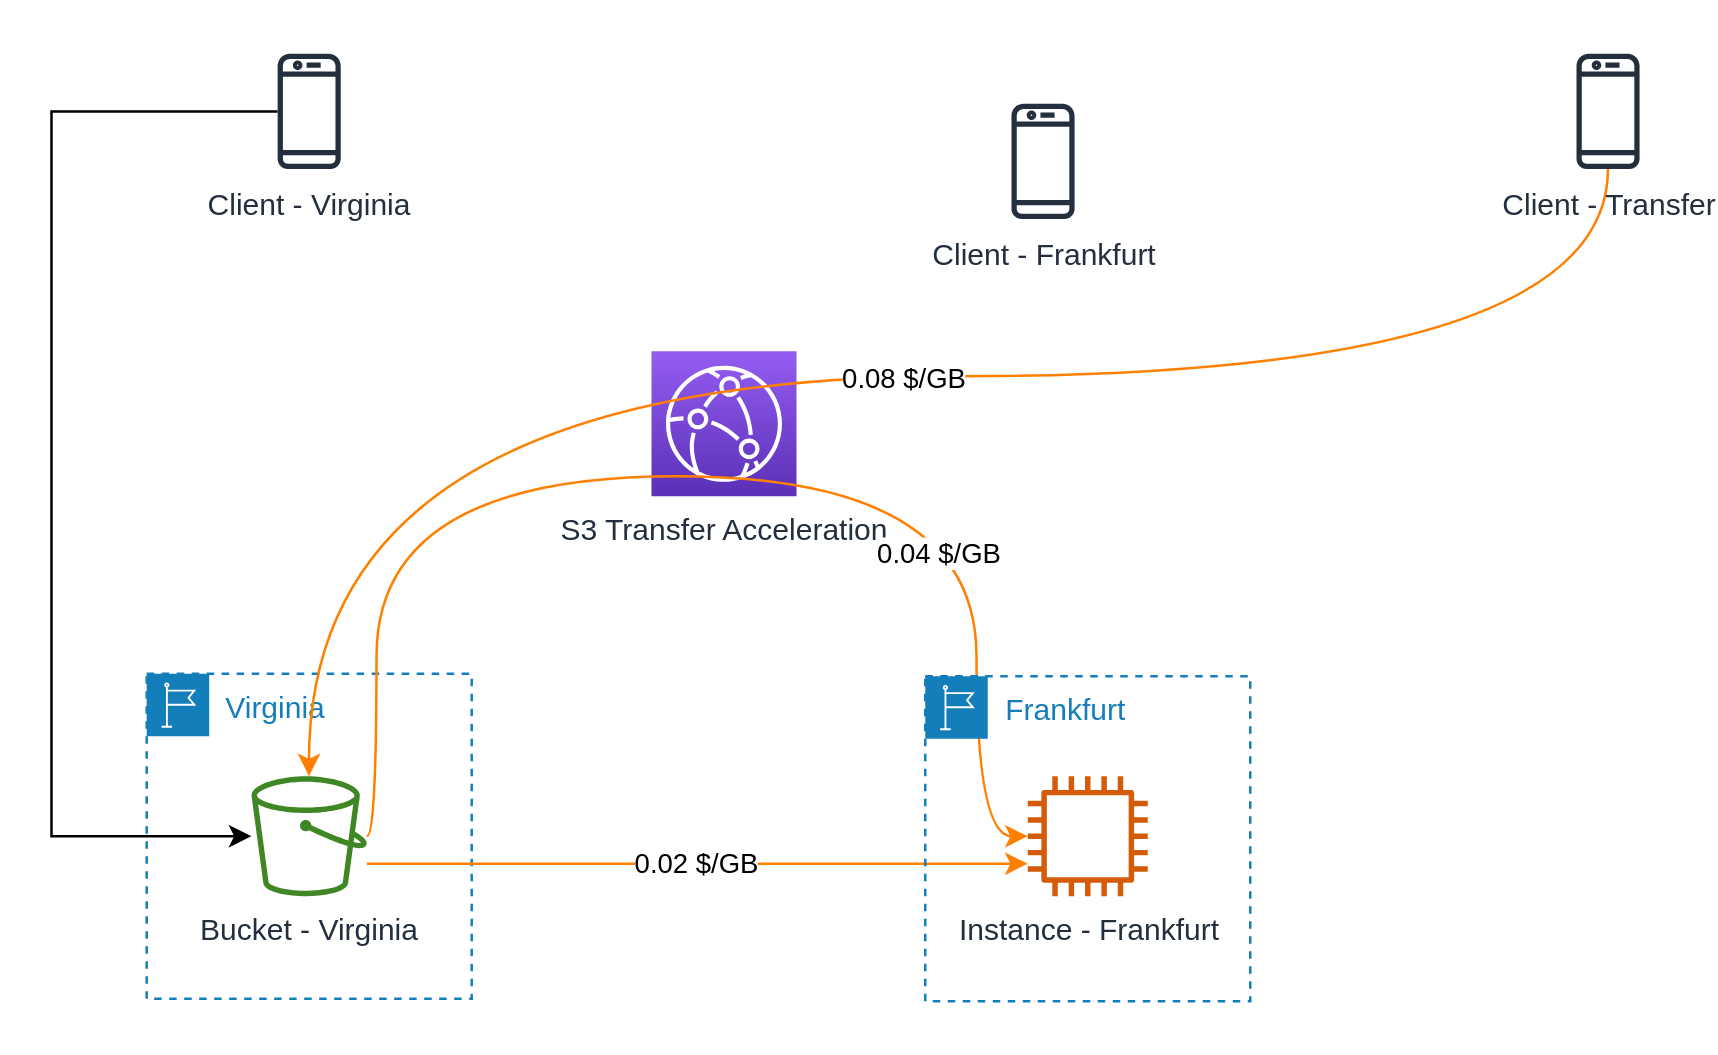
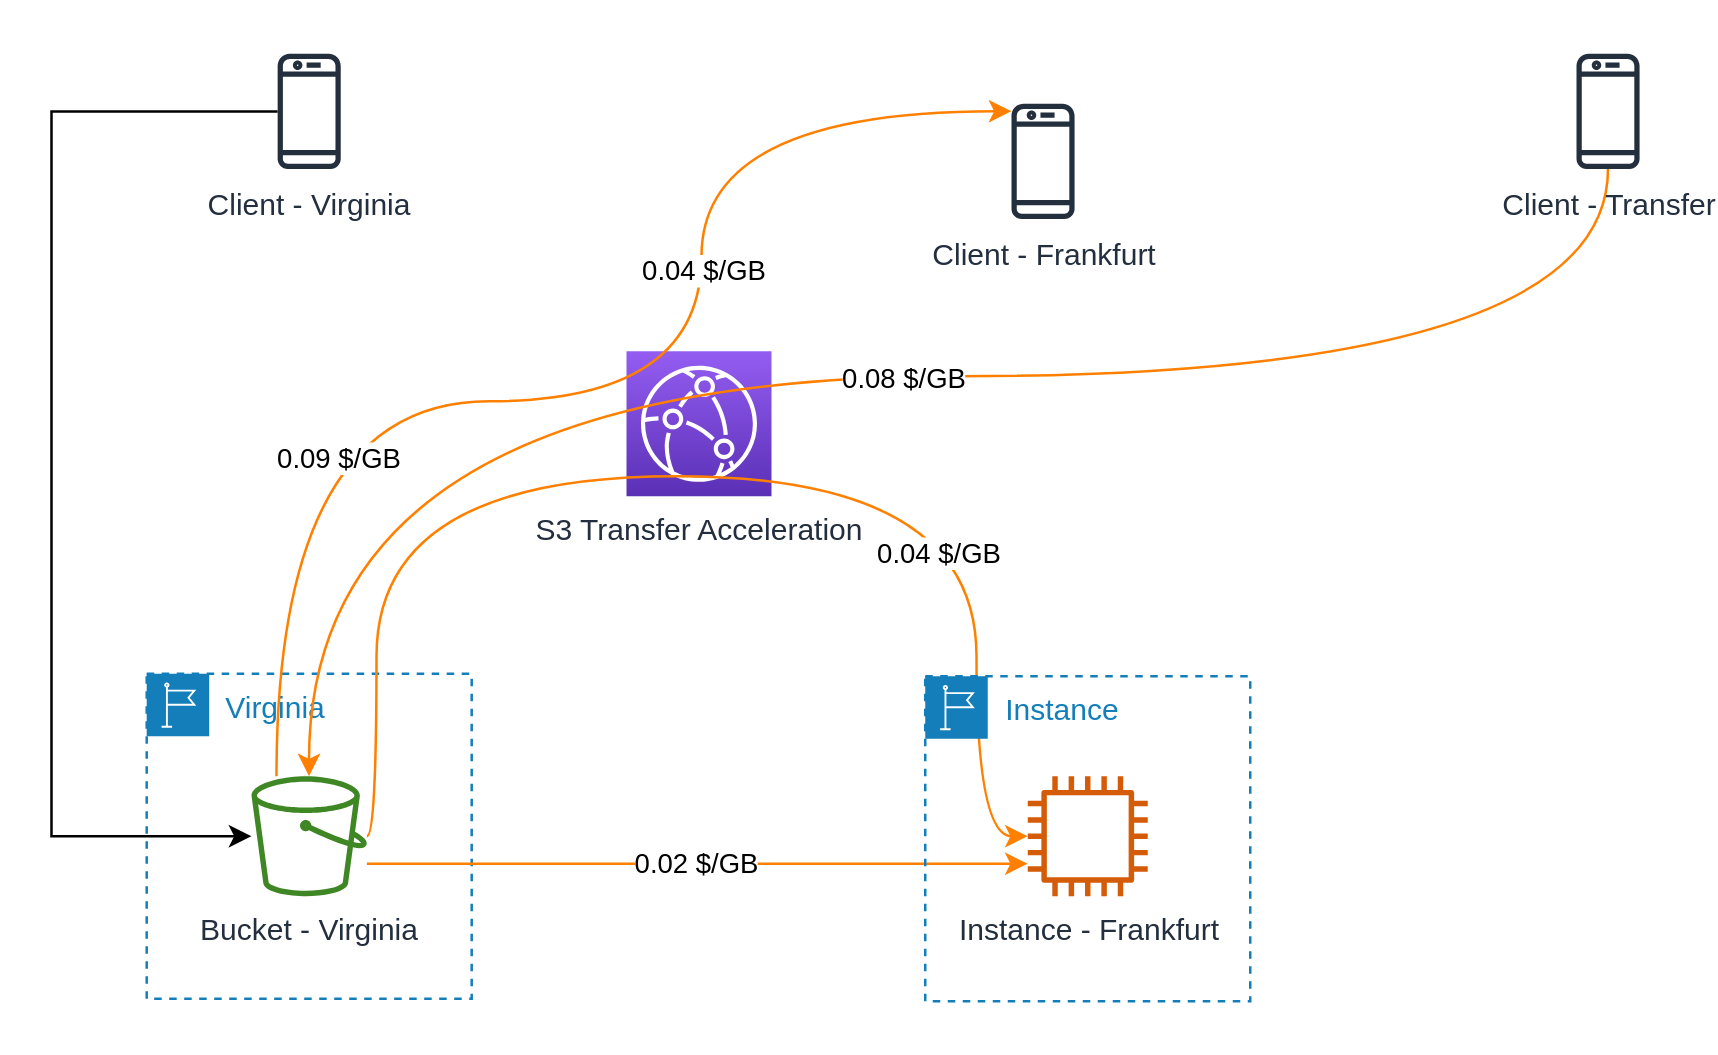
+ <mxCell id="7" style="edgeStyle=orthogonalEdgeStyle;curved=1;rounded=0;orthogonalLoop=1;jettySize=auto;html=1;strokeColor=#FF8000;" parent="1" source="10" target="13" edge="1"><mxGeometry relative="1" as="geometry"><Array as="points"><mxPoint x="110" y="160" /><mxPoint x="280" y="160" /><mxPoint x="280" y="44" /></Array></mxGeometry></mxCell>
+ <mxCell id="8" value="0.09 $/GB" style="edgeLabel;html=1;align=center;verticalAlign=middle;resizable=0;points=[];" parent="7" vertex="1" connectable="0"><mxGeometry x="-0.379" y="-22" relative="1" as="geometry"><mxPoint as="offset" /></mxGeometry></mxCell>
+ <mxCell id="9" value="0.04 $/GB" style="edgeLabel;html=1;align=center;verticalAlign=middle;resizable=0;points=[];" vertex="1" connectable="0" parent="7"><mxGeometry x="0.397" y="-6" relative="1" as="geometry"><mxPoint x="-6" y="18" as="offset" /></mxGeometry></mxCell>
- <mxCell id="3" value="S3 Transfer Acceleration" style="sketch=0;points=[[0,0,0],[0.25,0,0],[0.5,0,0],[0.75,0,0],[1,0,0],[0,1,0],[0.25,1,0],[0.5,1,0],[0.75,1,0],[1,1,0],[0,0.25,0],[0,0.5,0],[0,0.75,0],[1,0.25,0],[1,0.5,0],[1,0.75,0]];outlineConnect=0;fontColor=#232F3E;gradientColor=#945DF2;gradientDirection=north;fillColor=#5A30B5;strokeColor=#ffffff;dashed=0;verticalLabelPosition=bottom;verticalAlign=top;align=center;html=1;fontSize=12;fontStyle=0;aspect=fixed;shape=mxgraph.aws4.resourceIcon;resIcon=mxgraph.aws4.cloudfront;" parent="1" vertex="1"><mxGeometry x="260" y="140" width="58" height="58" as="geometry" /></mxCell>
+ <mxCell id="3" value="S3 Transfer Acceleration" style="sketch=0;points=[[0,0,0],[0.25,0,0],[0.5,0,0],[0.75,0,0],[1,0,0],[0,1,0],[0.25,1,0],[0.5,1,0],[0.75,1,0],[1,1,0],[0,0.25,0],[0,0.5,0],[0,0.75,0],[1,0.25,0],[1,0.5,0],[1,0.75,0]];outlineConnect=0;fontColor=#232F3E;gradientColor=#945DF2;gradientDirection=north;fillColor=#5A30B5;strokeColor=#ffffff;dashed=0;verticalLabelPosition=bottom;verticalAlign=top;align=center;html=1;fontSize=12;fontStyle=0;aspect=fixed;shape=mxgraph.aws4.resourceIcon;resIcon=mxgraph.aws4.cloudfront;" parent="1" vertex="1"><mxGeometry x="250" y="140" width="58" height="58" as="geometry" /></mxCell>
- <mxCell id="17" value="Frankfurt" style="points=[[0,0],[0.25,0],[0.5,0],[0.75,0],[1,0],[1,0.25],[1,0.5],[1,0.75],[1,1],[0.75,1],[0.5,1],[0.25,1],[0,1],[0,0.75],[0,0.5],[0,0.25]];outlineConnect=0;gradientColor=none;html=1;whiteSpace=wrap;fontSize=12;fontStyle=0;container=1;pointerEvents=0;collapsible=0;recursiveResize=0;shape=mxgraph.aws4.group;grIcon=mxgraph.aws4.group_region;strokeColor=#147EBA;fillColor=none;verticalAlign=top;align=left;spacingLeft=30;fontColor=#147EBA;dashed=1;" parent="1" vertex="1"><mxGeometry x="369.5" y="270" width="130" height="130" as="geometry" /></mxCell>
+ <mxCell id="17" value="Instance" style="points=[[0,0],[0.25,0],[0.5,0],[0.75,0],[1,0],[1,0.25],[1,0.5],[1,0.75],[1,1],[0.75,1],[0.5,1],[0.25,1],[0,1],[0,0.75],[0,0.5],[0,0.25]];outlineConnect=0;gradientColor=none;html=1;whiteSpace=wrap;fontSize=12;fontStyle=0;container=1;pointerEvents=0;collapsible=0;recursiveResize=0;shape=mxgraph.aws4.group;grIcon=mxgraph.aws4.group_region;strokeColor=#147EBA;fillColor=none;verticalAlign=top;align=left;spacingLeft=30;fontColor=#147EBA;dashed=1;" parent="1" vertex="1"><mxGeometry x="369.5" y="270" width="130" height="130" as="geometry" /></mxCell>
